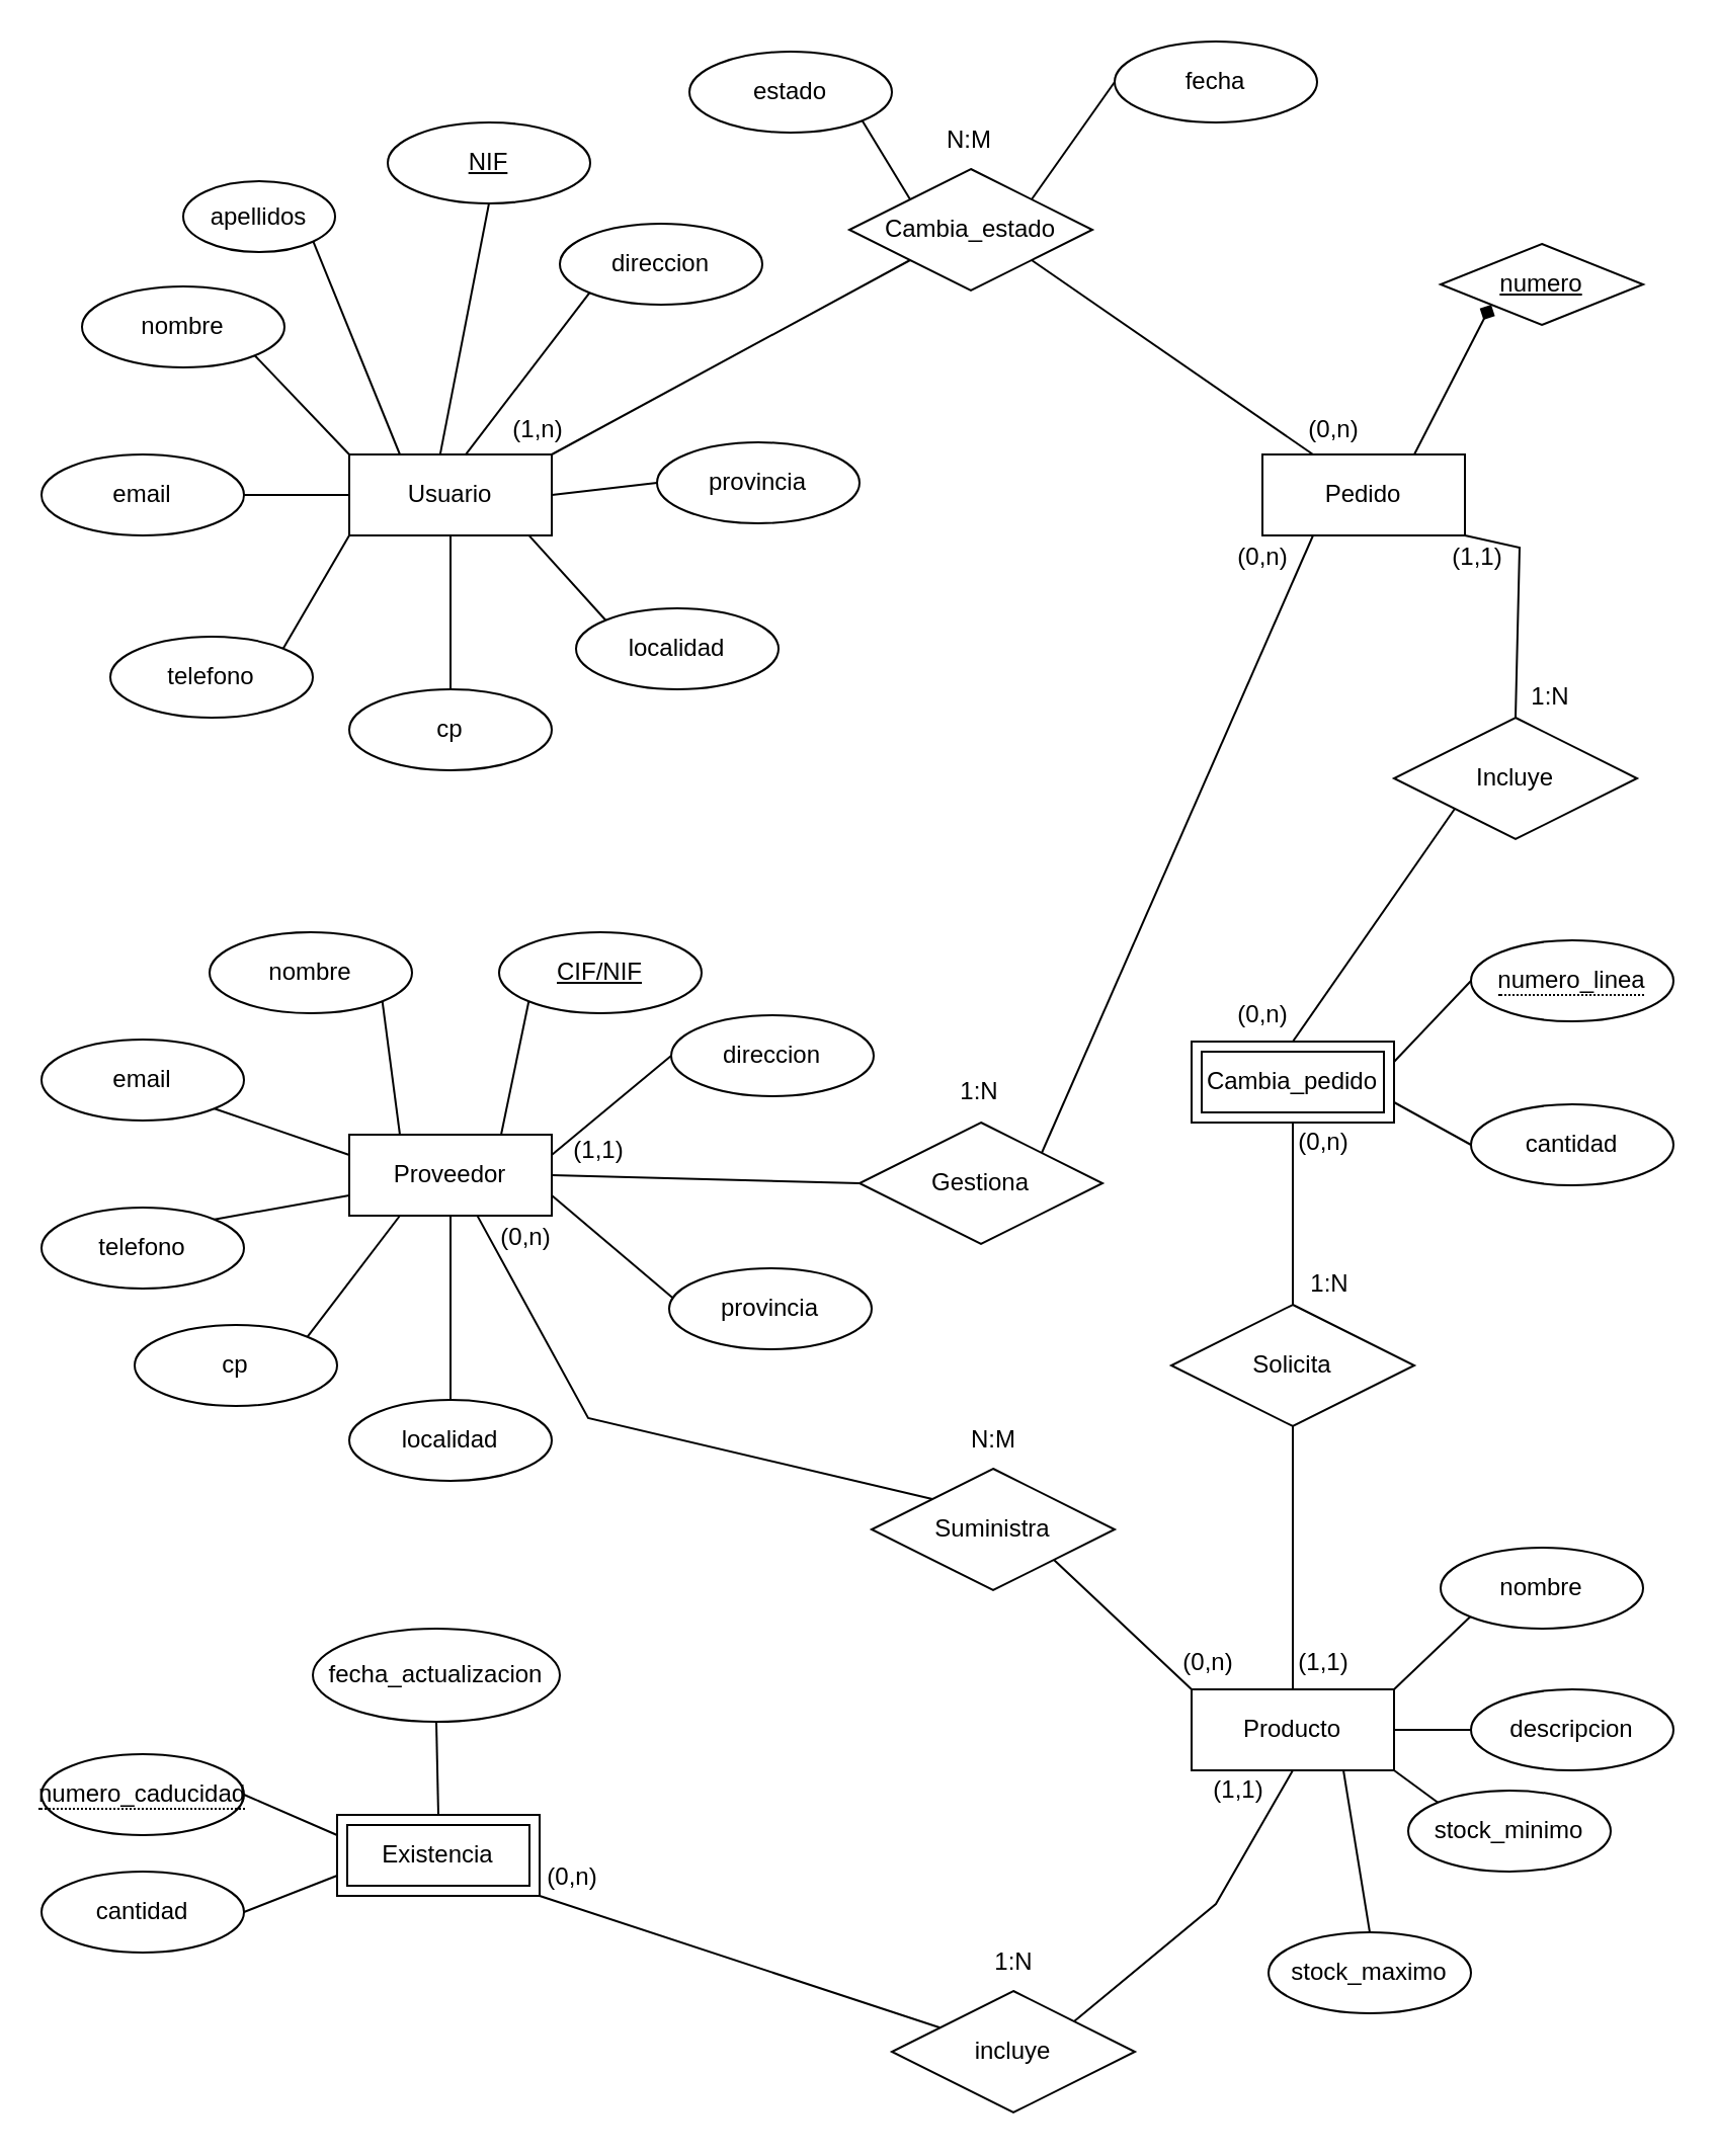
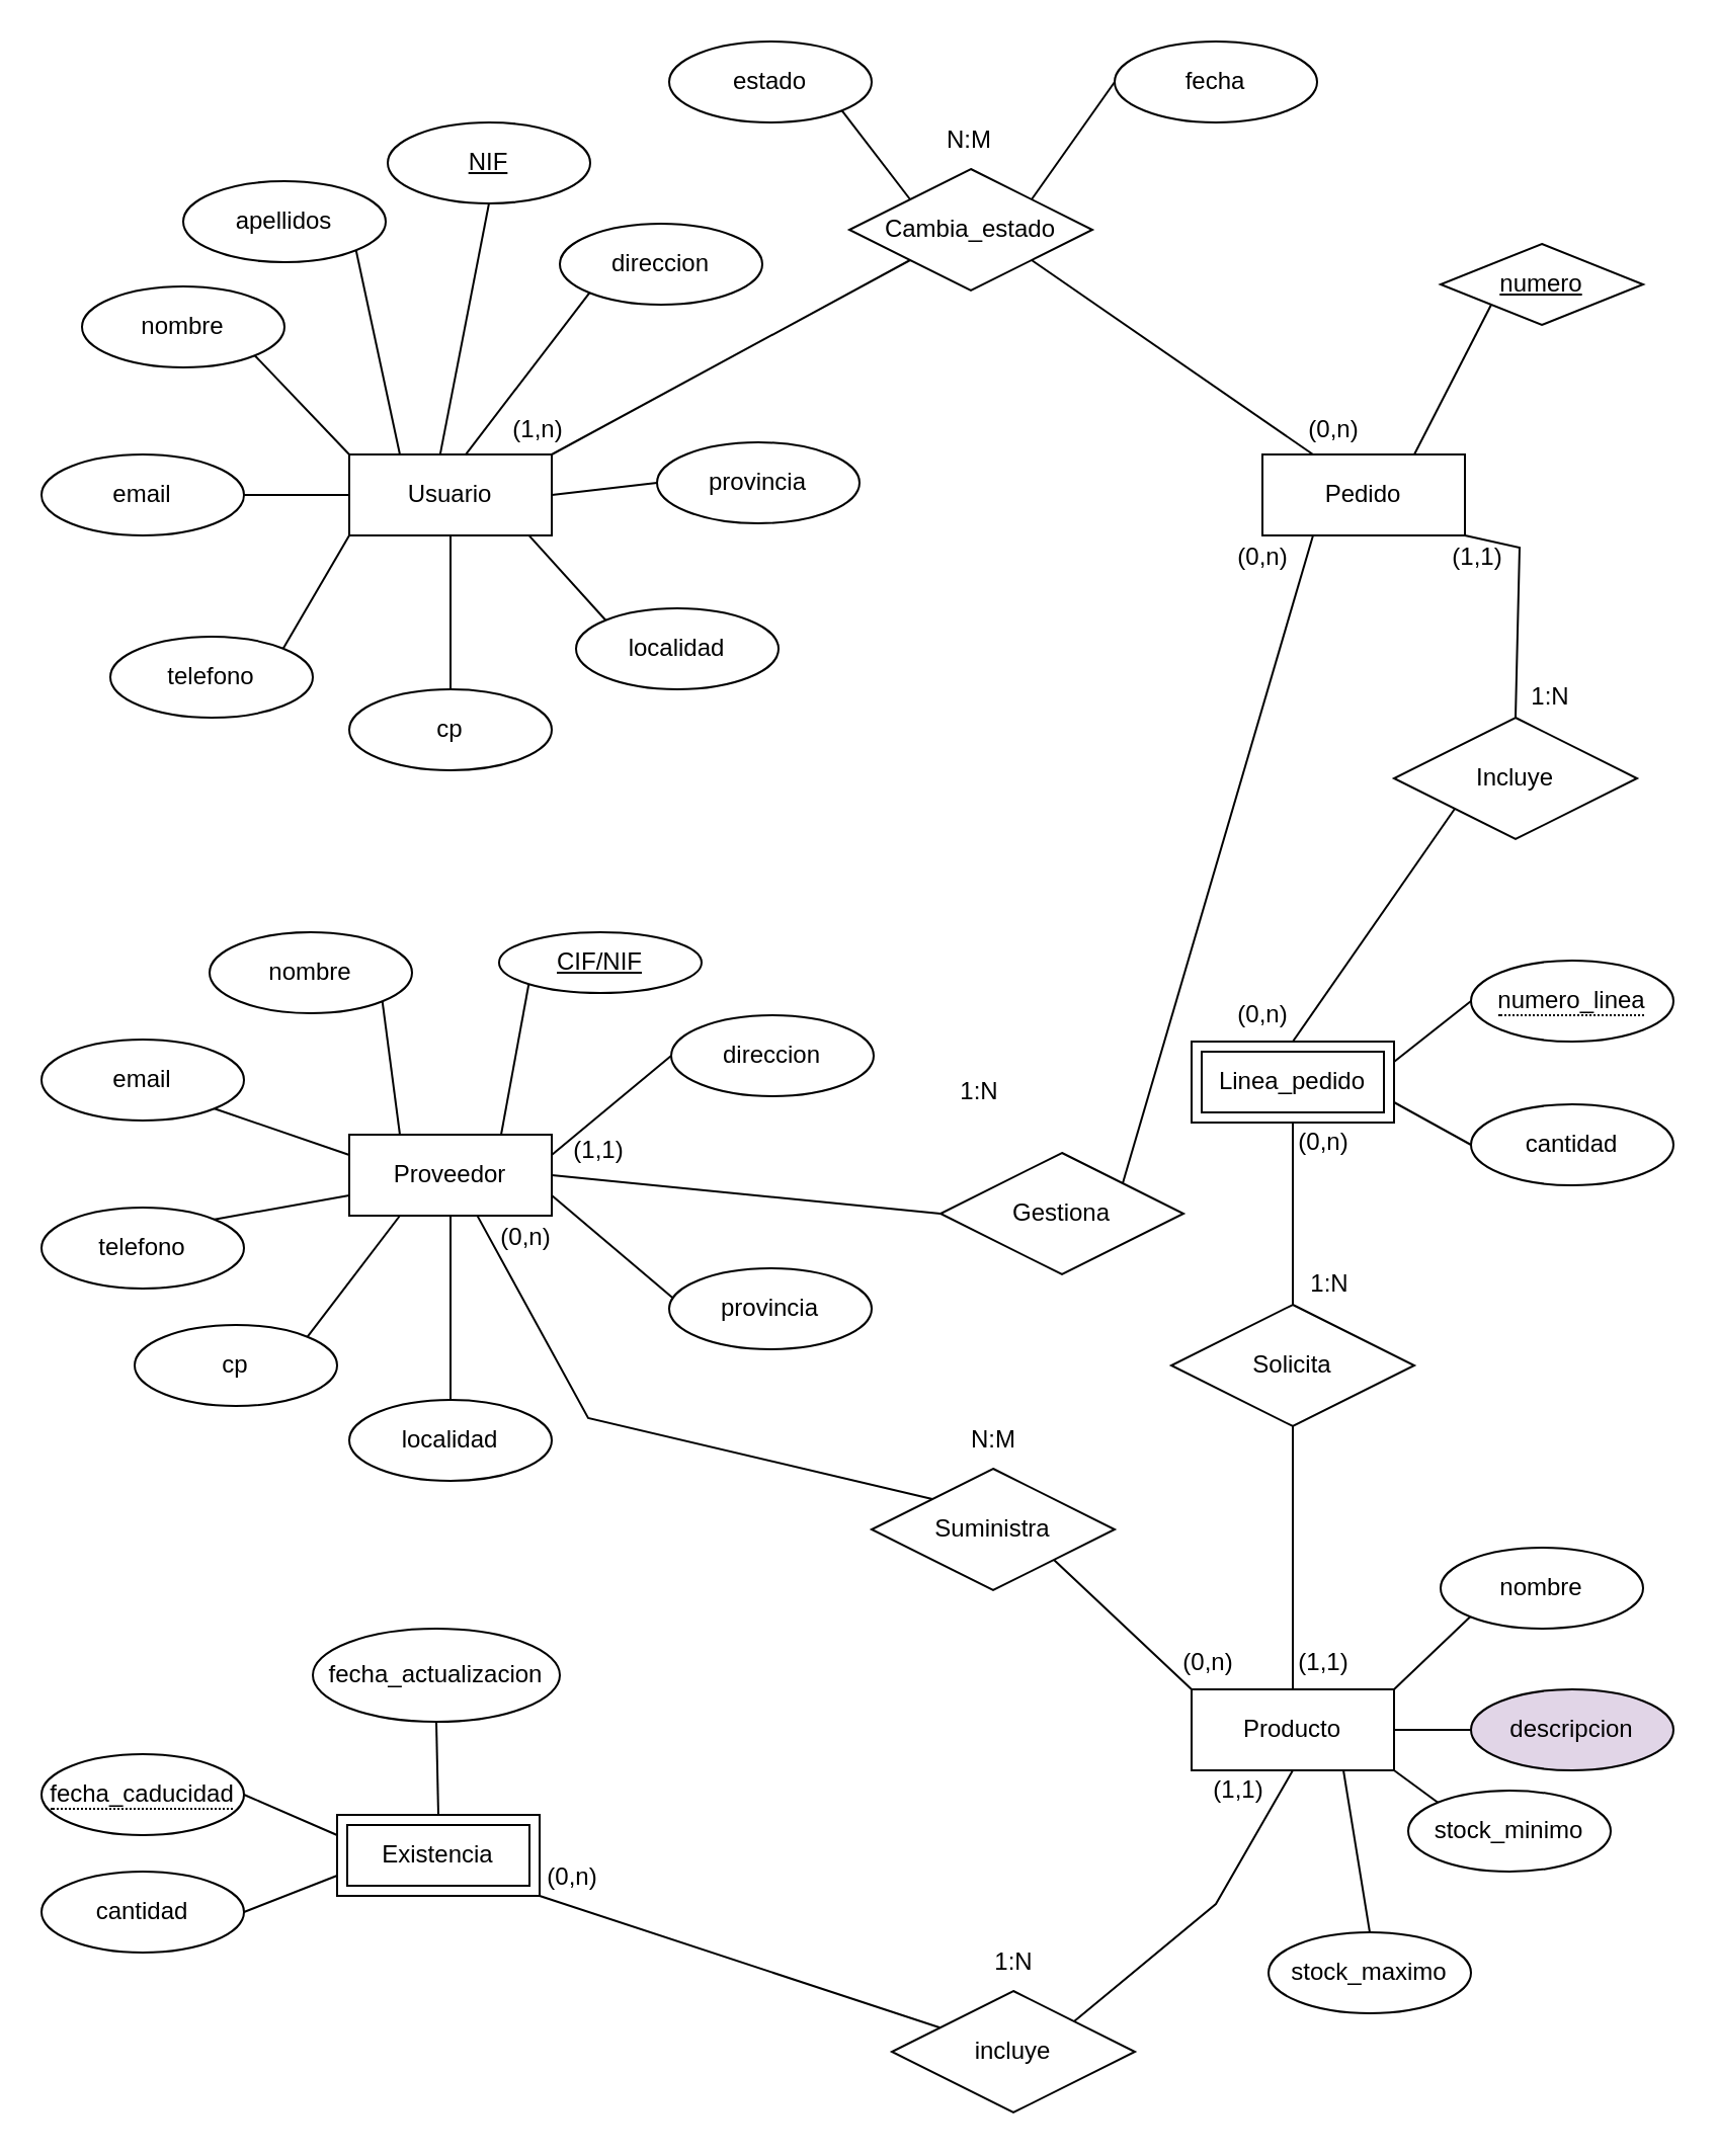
- <mxCell id="97" value="estado" style="ellipse;whiteSpace=wrap;html=1;align=center;" parent="1" vertex="1"><mxGeometry x="340" y="25" width="100" height="40" as="geometry" /></mxCell>
+ <mxCell id="97" value="estado" style="ellipse;whiteSpace=wrap;html=1;align=center;" parent="1" vertex="1"><mxGeometry x="330" y="20" width="100" height="40" as="geometry" /></mxCell>
- <mxCell id="4" value="apellidos" style="ellipse;whiteSpace=wrap;html=1;align=center;" parent="1" vertex="1"><mxGeometry x="90" y="89" width="75" height="35" as="geometry" /></mxCell>
+ <mxCell id="4" value="apellidos" style="ellipse;whiteSpace=wrap;html=1;align=center;" parent="1" vertex="1"><mxGeometry x="90" y="89" width="100" height="40" as="geometry" /></mxCell>
- <mxCell id="101" value="" style="endArrow=diamond;html=1;rounded=0;entryX=0;entryY=1;entryDx=0;entryDy=0;exitX=0.75;exitY=0;exitDx=0;exitDy=0;" edge="1" parent="1" source="47" target="100"><mxGeometry relative="1" as="geometry"><mxPoint x="420" y="290" as="sourcePoint" /><mxPoint x="580" y="290" as="targetPoint" /></mxGeometry></mxCell>
+ <mxCell id="101" value="" style="endArrow=none;html=1;rounded=0;entryX=0;entryY=1;entryDx=0;entryDy=0;exitX=0.75;exitY=0;exitDx=0;exitDy=0;" edge="1" parent="1" source="47" target="100"><mxGeometry relative="1" as="geometry"><mxPoint x="420" y="290" as="sourcePoint" /><mxPoint x="580" y="290" as="targetPoint" /></mxGeometry></mxCell>
- <mxCell id="38" value="&lt;u&gt;CIF/NIF&lt;/u&gt;" style="ellipse;whiteSpace=wrap;html=1;align=center;" parent="1" vertex="1"><mxGeometry x="246" y="460" width="100" height="40" as="geometry" /></mxCell>
+ <mxCell id="38" value="&lt;u&gt;CIF/NIF&lt;/u&gt;" style="ellipse;whiteSpace=wrap;html=1;align=center;" parent="1" vertex="1"><mxGeometry x="246" y="460" width="100" height="30" as="geometry" /></mxCell>
- <mxCell id="65" value="&lt;span style=&quot;border-bottom: 1px dotted&quot;&gt;numero_linea&lt;/span&gt;" style="ellipse;whiteSpace=wrap;html=1;align=center;" parent="1" vertex="1"><mxGeometry x="726" y="464" width="100" height="40" as="geometry" /></mxCell>
+ <mxCell id="65" value="&lt;span style=&quot;border-bottom: 1px dotted&quot;&gt;numero_linea&lt;/span&gt;" style="ellipse;whiteSpace=wrap;html=1;align=center;" parent="1" vertex="1"><mxGeometry x="726" y="474" width="100" height="40" as="geometry" /></mxCell>
- <mxCell id="53" value="Cambia_pedido" style="shape=ext;margin=3;double=1;whiteSpace=wrap;html=1;align=center;" parent="1" vertex="1"><mxGeometry x="588" y="514" width="100" height="40" as="geometry" /></mxCell>
+ <mxCell id="53" value="Linea_pedido" style="shape=ext;margin=3;double=1;whiteSpace=wrap;html=1;align=center;" parent="1" vertex="1"><mxGeometry x="588" y="514" width="100" height="40" as="geometry" /></mxCell>
- <mxCell id="67" value="Gestiona" style="shape=rhombus;perimeter=rhombusPerimeter;whiteSpace=wrap;html=1;align=center;" parent="1" vertex="1"><mxGeometry x="424" y="554" width="120" height="60" as="geometry" /></mxCell>
+ <mxCell id="67" value="Gestiona" style="shape=rhombus;perimeter=rhombusPerimeter;whiteSpace=wrap;html=1;align=center;" parent="1" vertex="1"><mxGeometry x="464" y="569" width="120" height="60" as="geometry" /></mxCell>
- <mxCell id="23" value="descripcion" style="ellipse;whiteSpace=wrap;html=1;align=center;" parent="1" vertex="1"><mxGeometry x="726" y="834" width="100" height="40" as="geometry" /></mxCell>
+ <mxCell id="23" value="descripcion" style="ellipse;whiteSpace=wrap;html=1;align=center;fillColor=#e1d5e7;" parent="1" vertex="1"><mxGeometry x="726" y="834" width="100" height="40" as="geometry" /></mxCell>
- <mxCell id="85" value="&lt;span style=&quot;border-bottom: 1px dotted&quot;&gt;numero_caducidad&lt;/span&gt;" style="ellipse;whiteSpace=wrap;html=1;align=center;" parent="1" vertex="1"><mxGeometry x="20" y="866" width="100" height="40" as="geometry" /></mxCell>
+ <mxCell id="85" value="&lt;span style=&quot;border-bottom: 1px dotted&quot;&gt;fecha_caducidad&lt;/span&gt;" style="ellipse;whiteSpace=wrap;html=1;align=center;" parent="1" vertex="1"><mxGeometry x="20" y="866" width="100" height="40" as="geometry" /></mxCell>
